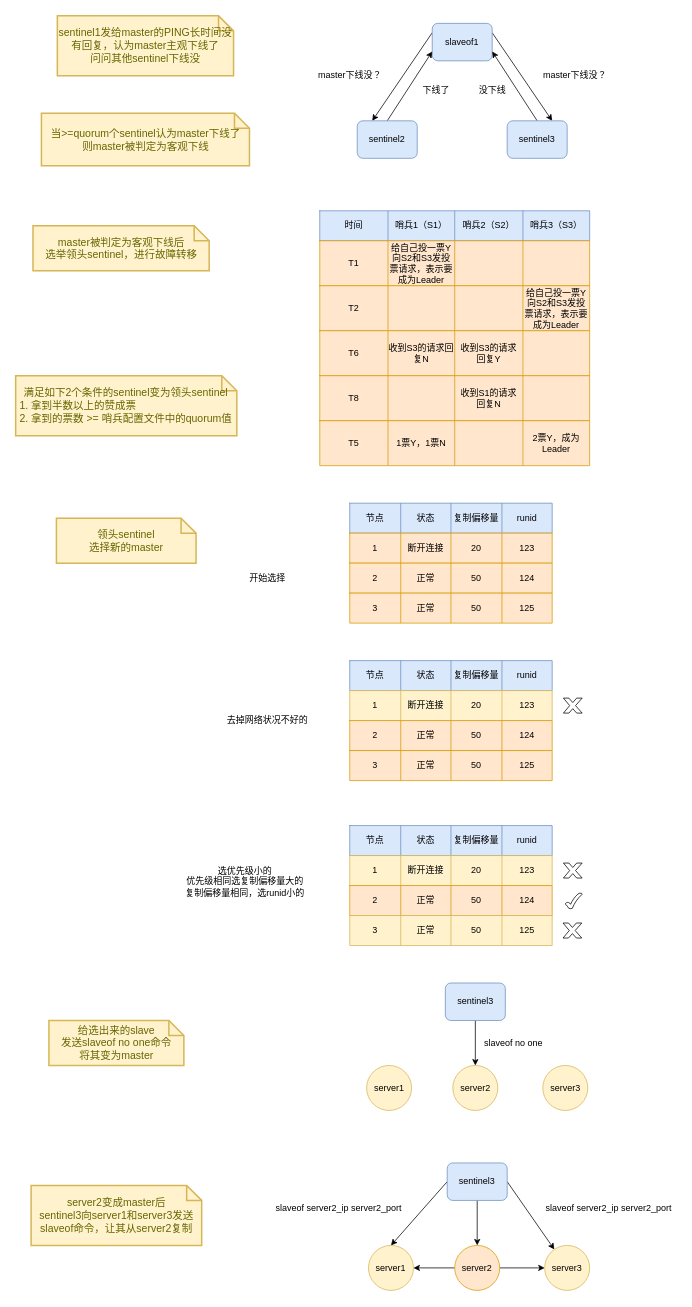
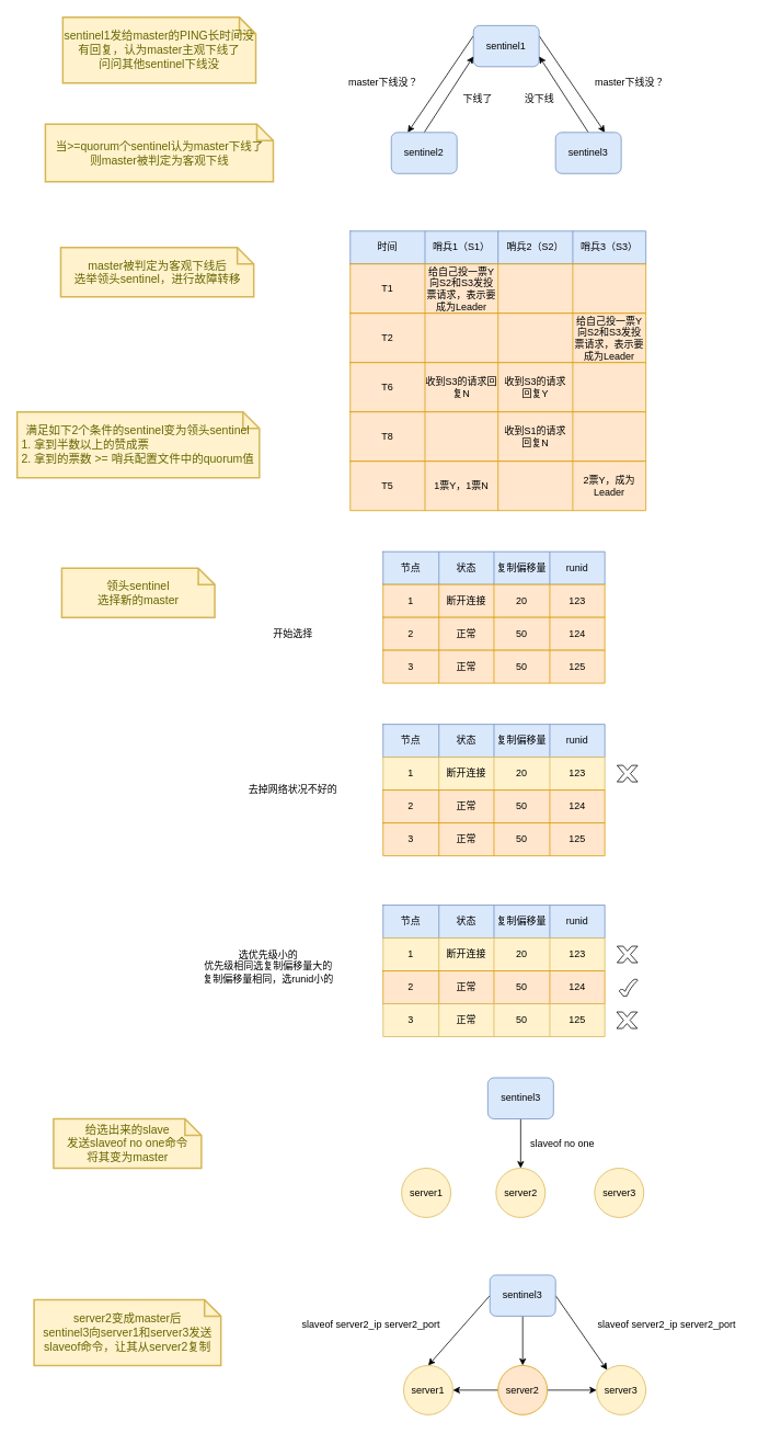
- <mxCell id="4" value="slaveof1" style="rounded=1;whiteSpace=wrap;html=1;fillColor=#dae8fc;strokeColor=#6c8ebf;" parent="1" vertex="1"><mxGeometry x="576" y="30" width="80" height="50" as="geometry" /></mxCell>
+ <mxCell id="4" value="sentinel1" style="rounded=1;whiteSpace=wrap;html=1;fillColor=#dae8fc;strokeColor=#6c8ebf;" parent="1" vertex="1"><mxGeometry x="576" y="30" width="80" height="50" as="geometry" /></mxCell>
- <mxCell id="129" value="master被判定为客观下线后&lt;br&gt;选举领头sentinel，进行故障转移" style="shape=note;strokeWidth=2;fontSize=14;size=20;whiteSpace=wrap;html=1;fillColor=#fff2cc;strokeColor=#d6b656;fontColor=#666600;" parent="1" vertex="1"><mxGeometry x="43.5" y="300" width="235" height="60" as="geometry" /></mxCell>
+ <mxCell id="129" value="master被判定为客观下线后&lt;br&gt;选举领头sentinel，进行故障转移" style="shape=note;strokeWidth=2;fontSize=14;size=20;whiteSpace=wrap;html=1;fillColor=#fff2cc;strokeColor=#d6b656;fontColor=#666600;" parent="1" vertex="1"><mxGeometry x="73.5" y="300" width="235" height="60" as="geometry" /></mxCell>
